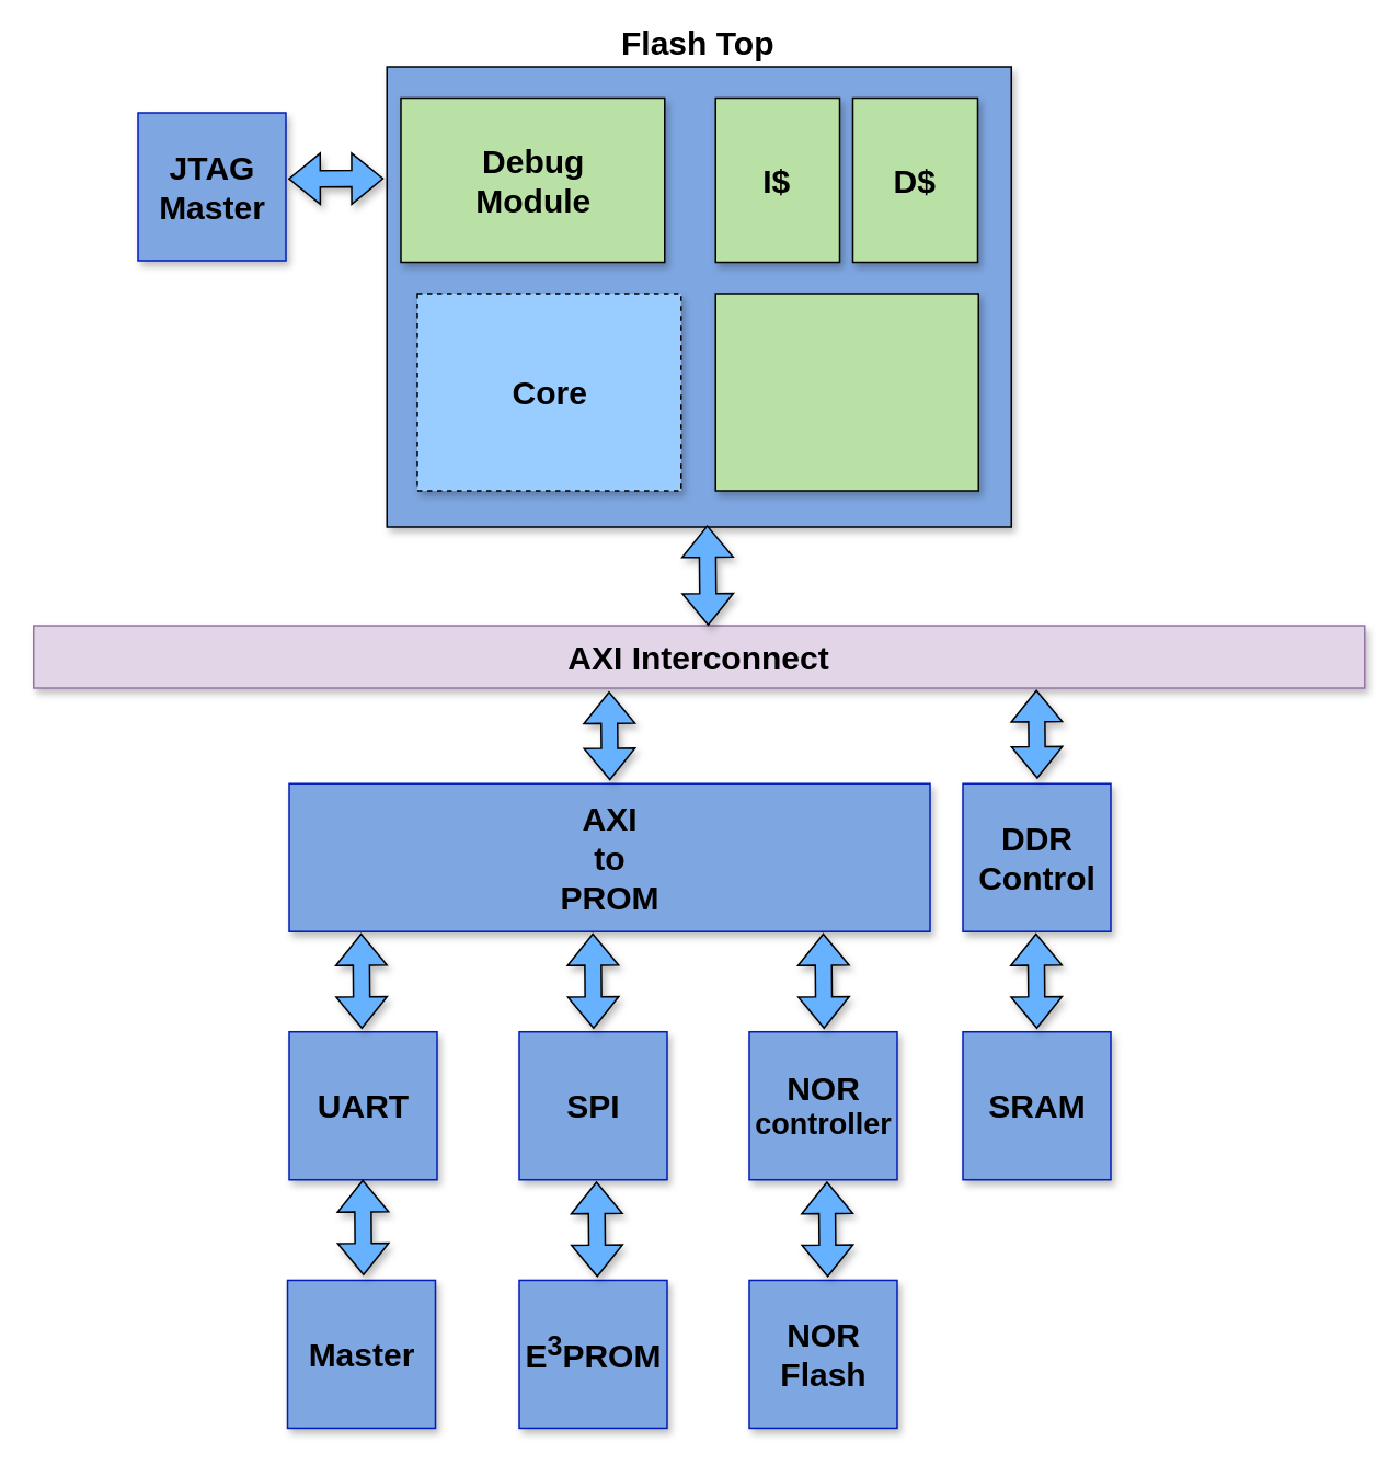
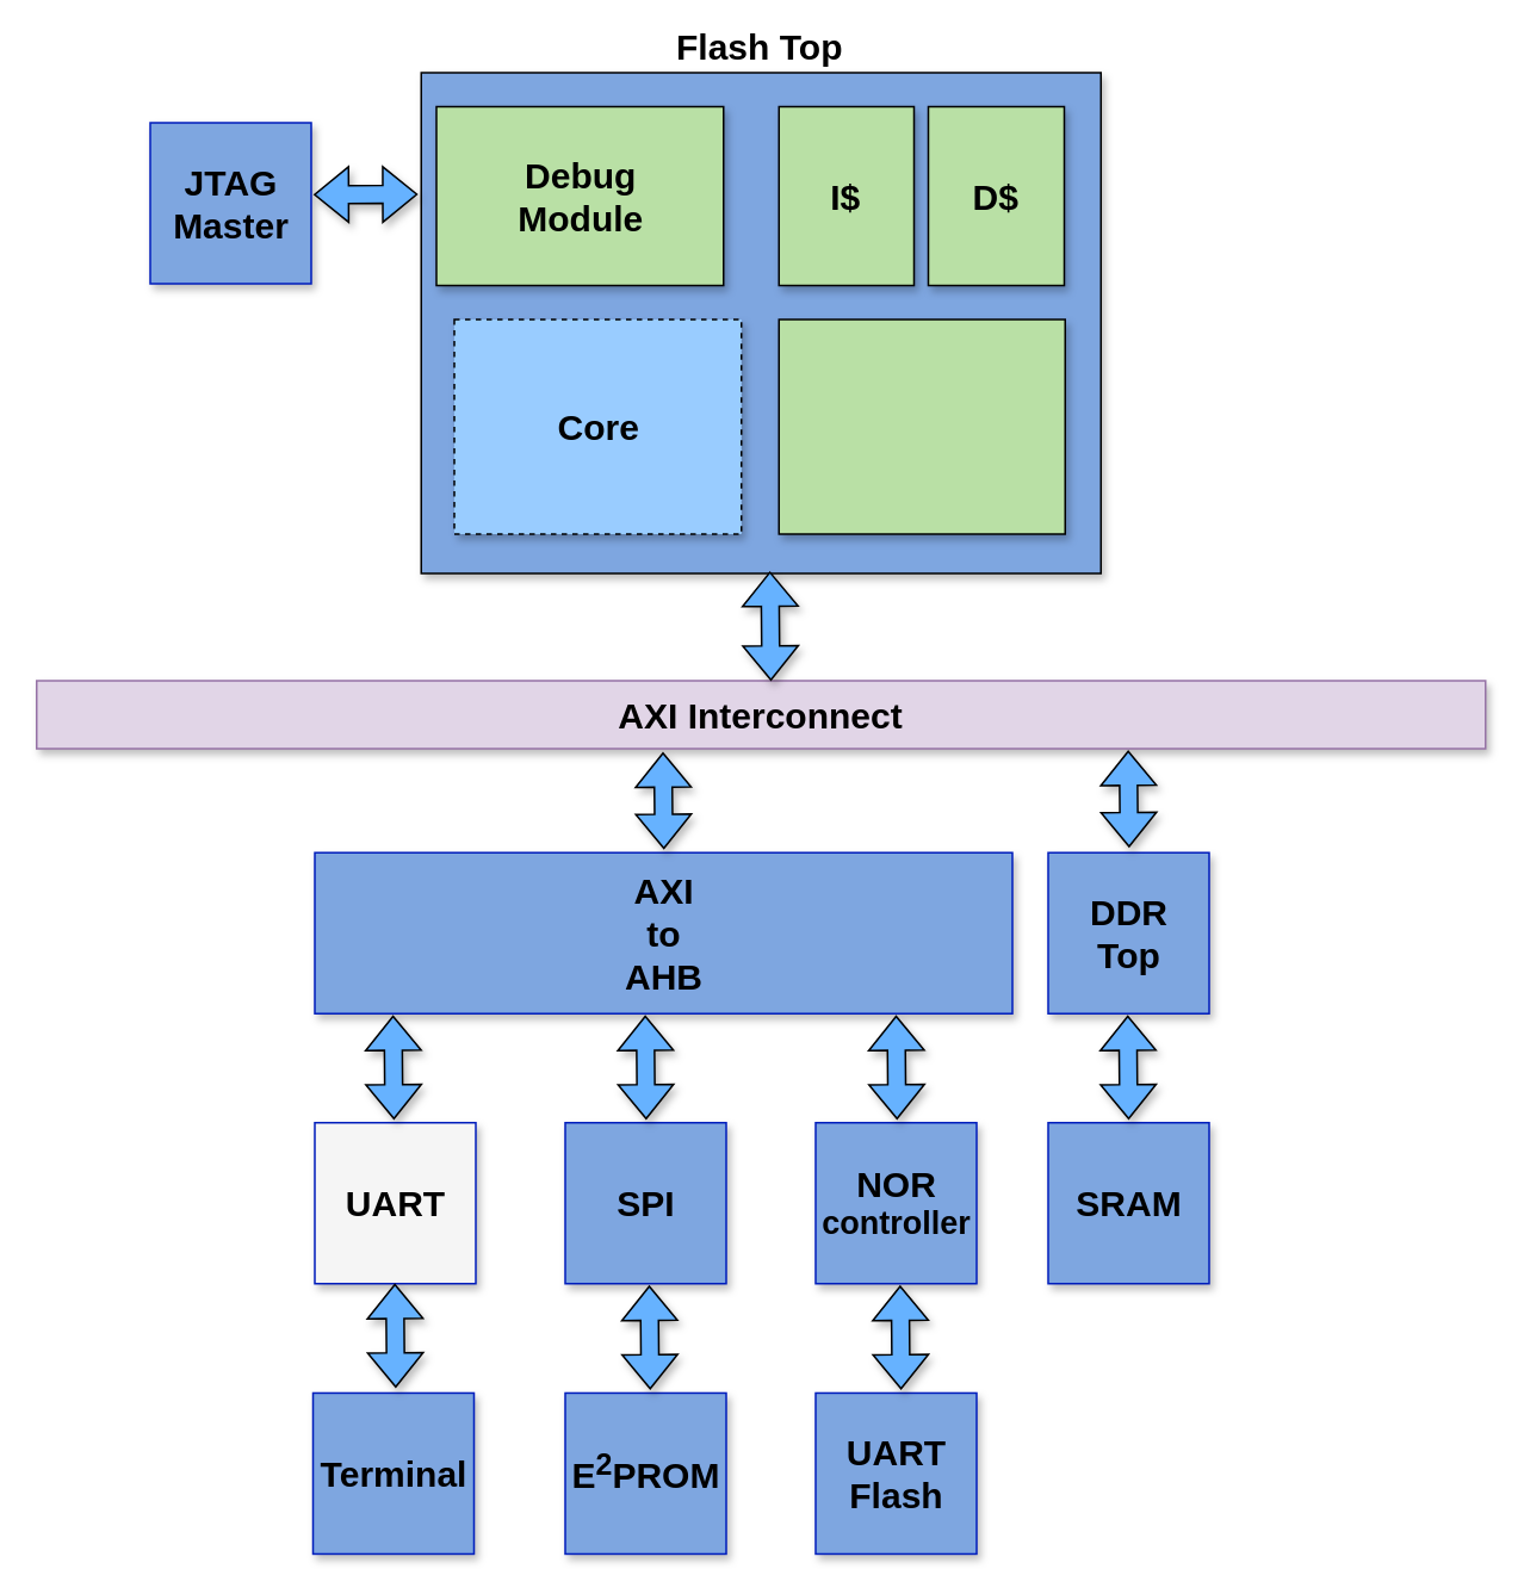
- <mxCell id="10" value="&lt;font style=&quot;font-size: 20px;&quot; color=&quot;#000000&quot;&gt;&lt;b&gt;&lt;span style=&quot;&quot;&gt;AXI&lt;br&gt;&lt;/span&gt;to&lt;br&gt;PROM&lt;br&gt;&lt;/b&gt;&lt;/font&gt;" style="rounded=0;whiteSpace=wrap;html=1;fillColor=#7EA6E0;strokeColor=#001DBC;shadow=1;fontColor=#ffffff;" vertex="1" parent="1"><mxGeometry x="175.5" y="476.15" width="390" height="90" as="geometry" /></mxCell>
+ <mxCell id="10" value="&lt;font style=&quot;font-size: 20px;&quot; color=&quot;#000000&quot;&gt;&lt;b&gt;&lt;span style=&quot;&quot;&gt;AXI&lt;br&gt;&lt;/span&gt;to&lt;br&gt;AHB&lt;br&gt;&lt;/b&gt;&lt;/font&gt;" style="rounded=0;whiteSpace=wrap;html=1;fillColor=#7EA6E0;strokeColor=#001DBC;shadow=1;fontColor=#ffffff;" vertex="1" parent="1"><mxGeometry x="175.5" y="476.15" width="390" height="90" as="geometry" /></mxCell>
- <mxCell id="7" value="&lt;font color=&quot;#000000&quot;&gt;&lt;b&gt;&lt;span style=&quot;font-size: 20px;&quot;&gt;DDR&lt;br&gt;&lt;/span&gt;&lt;font style=&quot;font-size: 20px;&quot;&gt;Control&lt;/font&gt;&lt;br&gt;&lt;/b&gt;&lt;/font&gt;" style="rounded=0;whiteSpace=wrap;html=1;fillColor=#7EA6E0;strokeColor=#001DBC;shadow=1;fontColor=#ffffff;" vertex="1" parent="1"><mxGeometry x="585.5" y="476.15" width="90" height="90" as="geometry" /></mxCell>
+ <mxCell id="7" value="&lt;font color=&quot;#000000&quot;&gt;&lt;b&gt;&lt;span style=&quot;font-size: 20px;&quot;&gt;DDR&lt;br&gt;&lt;/span&gt;&lt;font style=&quot;font-size: 20px;&quot;&gt;Top&lt;/font&gt;&lt;br&gt;&lt;/b&gt;&lt;/font&gt;" style="rounded=0;whiteSpace=wrap;html=1;fillColor=#7EA6E0;strokeColor=#001DBC;shadow=1;fontColor=#ffffff;" vertex="1" parent="1"><mxGeometry x="585.5" y="476.15" width="90" height="90" as="geometry" /></mxCell>
- <mxCell id="12" value="&lt;font color=&quot;#000000&quot;&gt;&lt;b&gt;&lt;span style=&quot;font-size: 20px;&quot;&gt;UART&lt;/span&gt;&lt;br&gt;&lt;/b&gt;&lt;/font&gt;" style="rounded=0;whiteSpace=wrap;html=1;fillColor=#7EA6E0;strokeColor=#001DBC;shadow=1;fontColor=#ffffff;" vertex="1" parent="1"><mxGeometry x="175.5" y="627.15" width="90" height="90" as="geometry" /></mxCell>
+ <mxCell id="12" value="&lt;font color=&quot;#000000&quot;&gt;&lt;b&gt;&lt;span style=&quot;font-size: 20px;&quot;&gt;UART&lt;/span&gt;&lt;br&gt;&lt;/b&gt;&lt;/font&gt;" style="rounded=0;whiteSpace=wrap;html=1;fillColor=#f5f5f5;strokeColor=#001DBC;shadow=1;fontColor=#ffffff;" vertex="1" parent="1"><mxGeometry x="175.5" y="627.15" width="90" height="90" as="geometry" /></mxCell>
- <mxCell id="13" value="&lt;font color=&quot;#000000&quot;&gt;&lt;b&gt;&lt;span style=&quot;font-size: 20px;&quot;&gt;Master&lt;/span&gt;&lt;br&gt;&lt;/b&gt;&lt;/font&gt;" style="rounded=0;whiteSpace=wrap;html=1;fillColor=#7EA6E0;strokeColor=#001DBC;shadow=1;fontColor=#ffffff;" vertex="1" parent="1"><mxGeometry x="174.5" y="778.3" width="90" height="90" as="geometry" /></mxCell>
+ <mxCell id="13" value="&lt;font color=&quot;#000000&quot;&gt;&lt;b&gt;&lt;span style=&quot;font-size: 20px;&quot;&gt;Terminal&lt;/span&gt;&lt;br&gt;&lt;/b&gt;&lt;/font&gt;" style="rounded=0;whiteSpace=wrap;html=1;fillColor=#7EA6E0;strokeColor=#001DBC;shadow=1;fontColor=#ffffff;" vertex="1" parent="1"><mxGeometry x="174.5" y="778.3" width="90" height="90" as="geometry" /></mxCell>
- <mxCell id="15" value="&lt;font color=&quot;#000000&quot;&gt;&lt;b&gt;&lt;span style=&quot;font-size: 20px;&quot;&gt;E&lt;sup&gt;3&lt;/sup&gt;PROM&lt;/span&gt;&lt;br&gt;&lt;/b&gt;&lt;/font&gt;" style="rounded=0;whiteSpace=wrap;html=1;fillColor=#7EA6E0;strokeColor=#001DBC;shadow=1;fontColor=#ffffff;" vertex="1" parent="1"><mxGeometry x="315.5" y="778.3" width="90" height="90" as="geometry" /></mxCell>
+ <mxCell id="15" value="&lt;font color=&quot;#000000&quot;&gt;&lt;b&gt;&lt;span style=&quot;font-size: 20px;&quot;&gt;E&lt;sup&gt;2&lt;/sup&gt;PROM&lt;/span&gt;&lt;br&gt;&lt;/b&gt;&lt;/font&gt;" style="rounded=0;whiteSpace=wrap;html=1;fillColor=#7EA6E0;strokeColor=#001DBC;shadow=1;fontColor=#ffffff;" vertex="1" parent="1"><mxGeometry x="315.5" y="778.3" width="90" height="90" as="geometry" /></mxCell>
- <mxCell id="17" value="&lt;font style=&quot;font-size: 20px;&quot; color=&quot;#000000&quot;&gt;&lt;b&gt;&lt;span style=&quot;&quot;&gt;NOR&lt;br&gt;&lt;/span&gt;Flash&lt;br&gt;&lt;/b&gt;&lt;/font&gt;" style="rounded=0;whiteSpace=wrap;html=1;fillColor=#7EA6E0;strokeColor=#001DBC;shadow=1;fontColor=#ffffff;" vertex="1" parent="1"><mxGeometry x="455.5" y="778.3" width="90" height="90" as="geometry" /></mxCell>
+ <mxCell id="17" value="&lt;font style=&quot;font-size: 20px;&quot; color=&quot;#000000&quot;&gt;&lt;b&gt;&lt;span style=&quot;&quot;&gt;UART&lt;br&gt;&lt;/span&gt;Flash&lt;br&gt;&lt;/b&gt;&lt;/font&gt;" style="rounded=0;whiteSpace=wrap;html=1;fillColor=#7EA6E0;strokeColor=#001DBC;shadow=1;fontColor=#ffffff;" vertex="1" parent="1"><mxGeometry x="455.5" y="778.3" width="90" height="90" as="geometry" /></mxCell>
